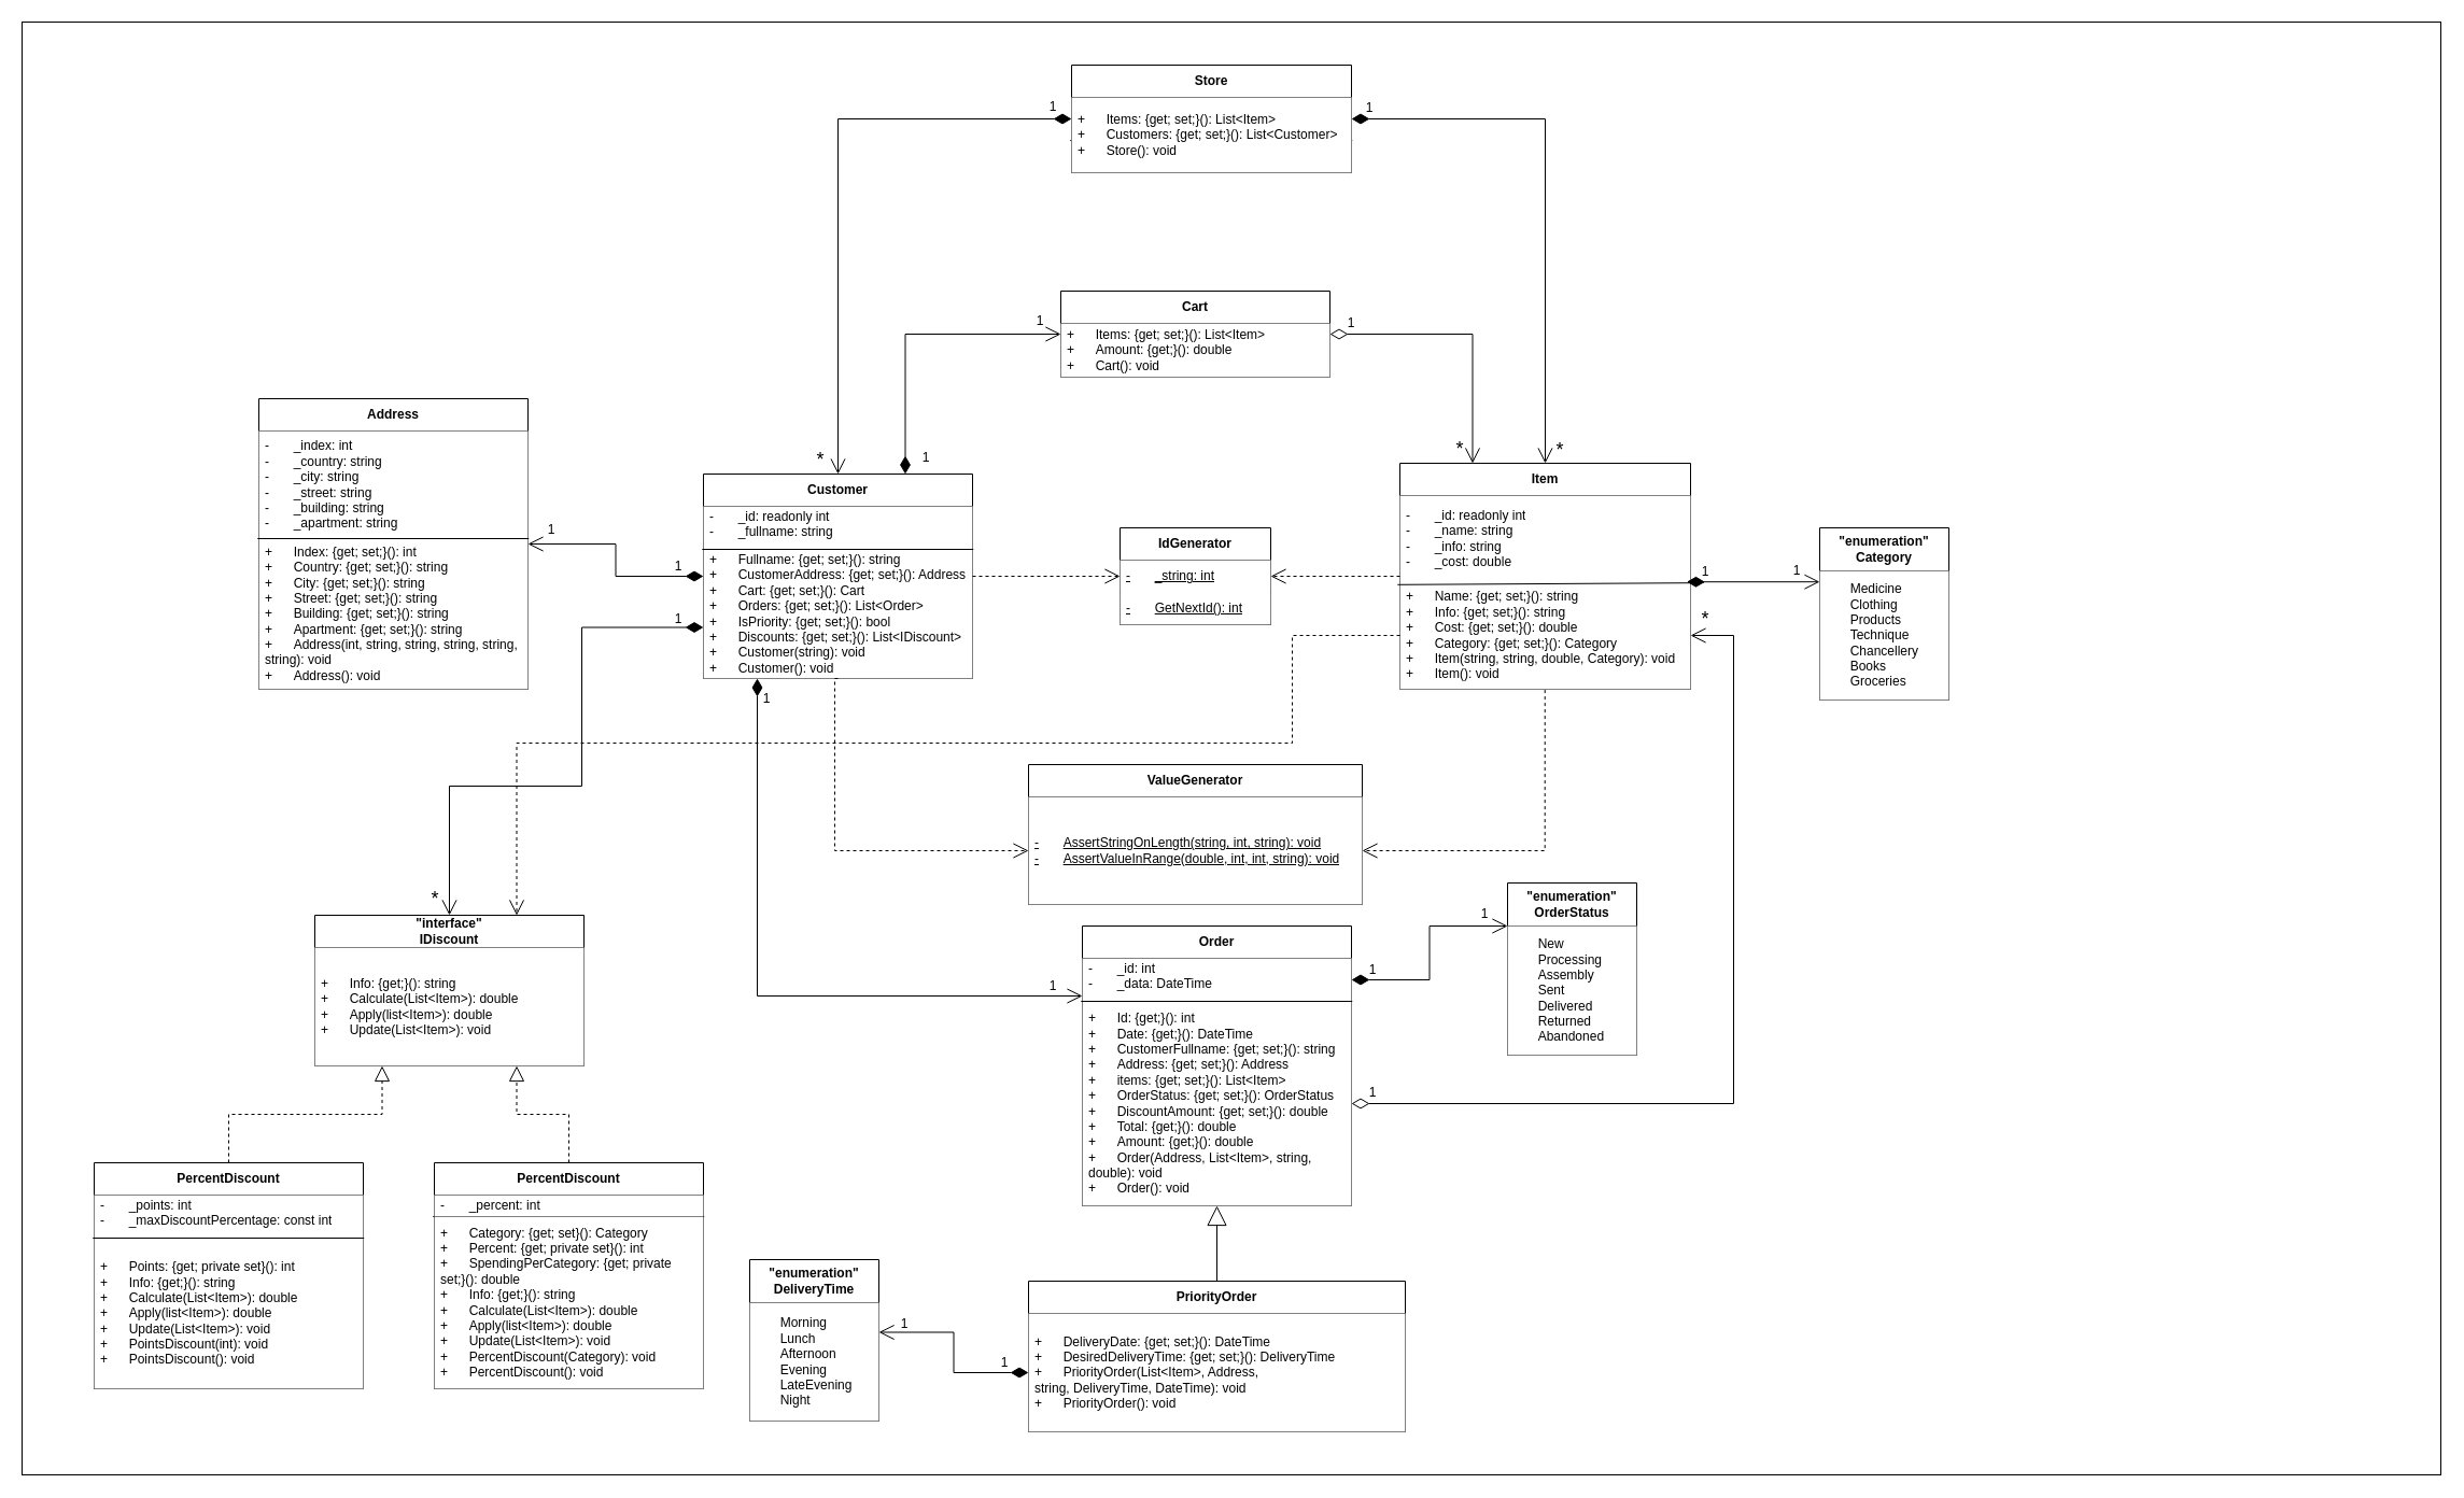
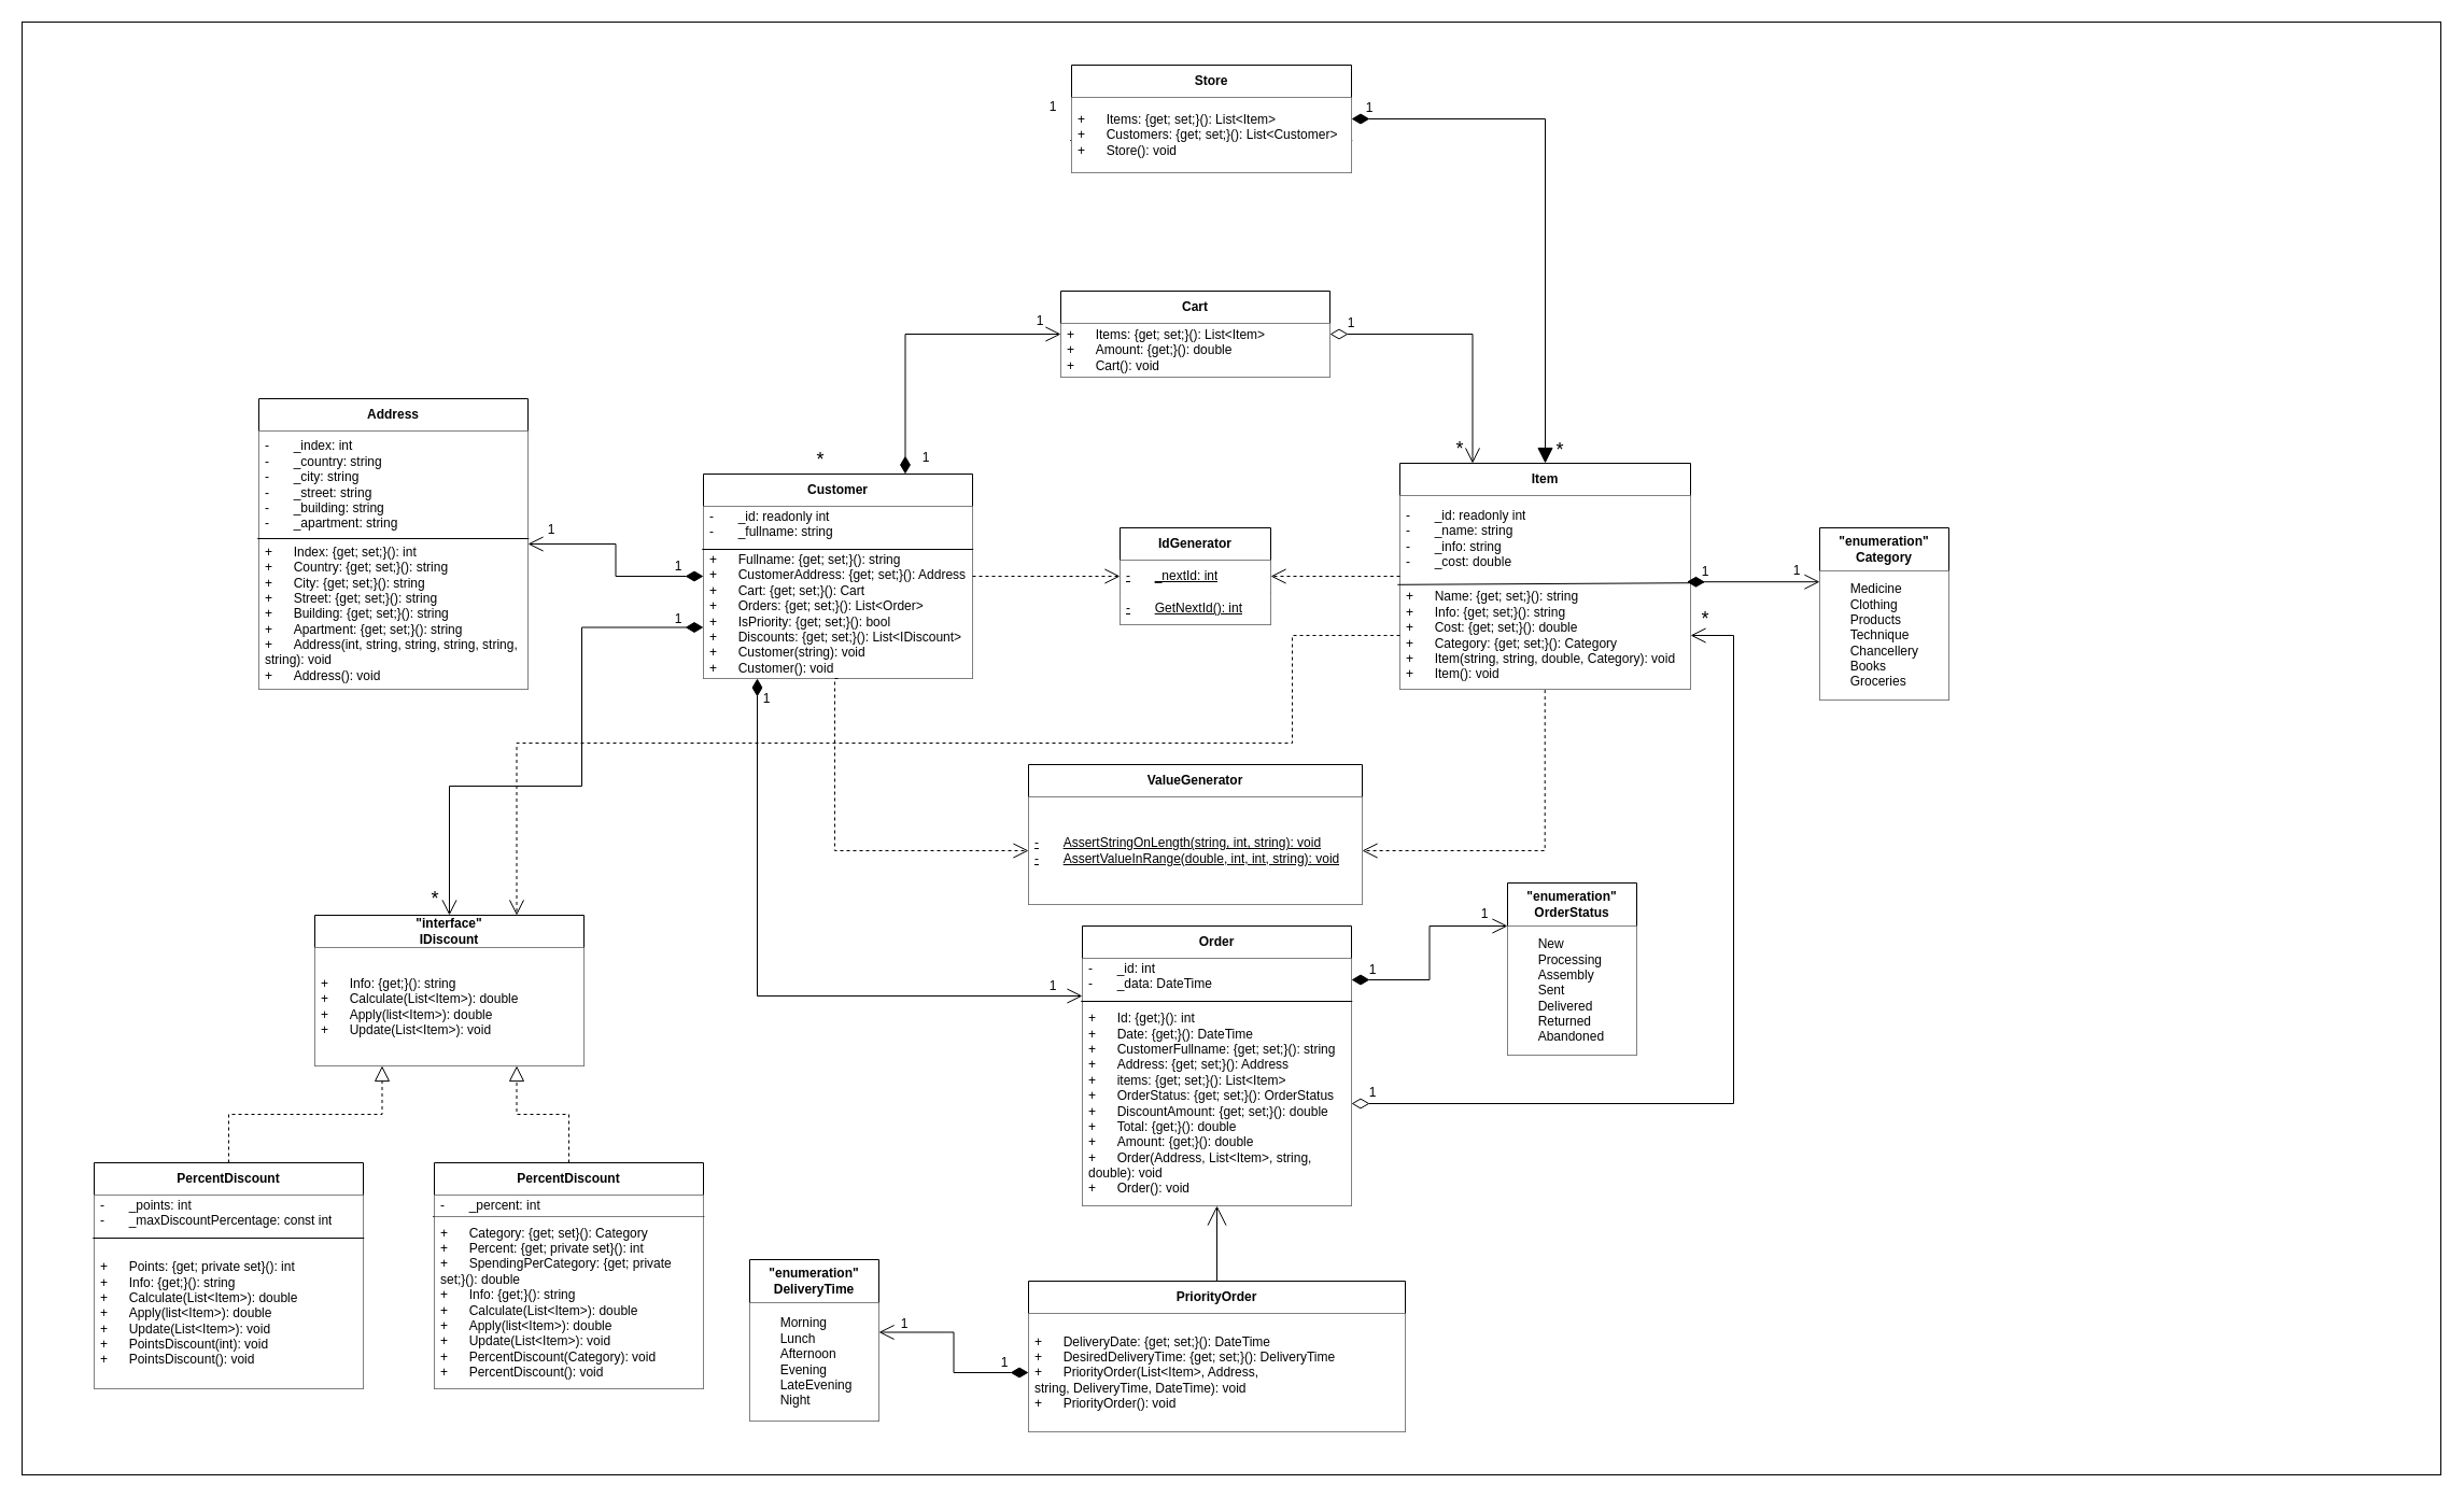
- <mxCell id="28" value="" style="endArrow=open;html=1;endSize=12;startArrow=diamondThin;startSize=14;startFill=1;edgeStyle=orthogonalEdgeStyle;align=left;verticalAlign=bottom;rounded=0;exitX=0;exitY=0.5;exitDx=0;exitDy=0;entryX=0.5;entryY=0;entryDx=0;entryDy=0;" parent="1" source="20" target="7" edge="1"><mxGeometry x="-0.865" relative="1" as="geometry"><mxPoint x="1080" y="430" as="sourcePoint" /><mxPoint x="1240" y="430" as="targetPoint" /><mxPoint as="offset" /></mxGeometry></mxCell>
- <mxCell id="27" value="" style="endArrow=open;html=1;endSize=12;startArrow=diamondThin;startSize=14;startFill=1;edgeStyle=orthogonalEdgeStyle;align=left;verticalAlign=bottom;rounded=0;entryX=0.5;entryY=0;entryDx=0;entryDy=0;exitX=1;exitY=0.5;exitDx=0;exitDy=0;" parent="1" source="20" target="3" edge="1"><mxGeometry x="-0.887" relative="1" as="geometry"><mxPoint x="1080" y="430" as="sourcePoint" /><mxPoint x="1240" y="430" as="targetPoint" /><mxPoint as="offset" /></mxGeometry></mxCell>
+ <mxCell id="27" value="" style="endArrow=block;html=1;endSize=12;startArrow=diamondThin;startSize=14;startFill=1;edgeStyle=orthogonalEdgeStyle;align=left;verticalAlign=bottom;rounded=0;entryX=0.5;entryY=0;entryDx=0;entryDy=0;exitX=1;exitY=0.5;exitDx=0;exitDy=0;" parent="1" source="20" target="3" edge="1"><mxGeometry x="-0.887" relative="1" as="geometry"><mxPoint x="1080" y="430" as="sourcePoint" /><mxPoint x="1240" y="430" as="targetPoint" /><mxPoint as="offset" /></mxGeometry></mxCell>
- <mxCell id="12" value="&lt;u&gt;-&lt;span style=&quot;white-space: pre;&quot;&gt;&#09;&lt;/span&gt;_string: int&lt;/u&gt;" style="text;strokeColor=none;fillColor=#FFFFFF;align=left;verticalAlign=middle;spacingLeft=4;spacingRight=4;overflow=hidden;points=[[0,0.5],[1,0.5]];portConstraint=eastwest;rotatable=0;whiteSpace=wrap;html=1;" parent="11" vertex="1"><mxGeometry y="30" width="140" height="30" as="geometry" /></mxCell>
+ <mxCell id="12" value="&lt;u&gt;-&lt;span style=&quot;white-space: pre;&quot;&gt;&#09;&lt;/span&gt;_nextId: int&lt;/u&gt;" style="text;strokeColor=none;fillColor=#FFFFFF;align=left;verticalAlign=middle;spacingLeft=4;spacingRight=4;overflow=hidden;points=[[0,0.5],[1,0.5]];portConstraint=eastwest;rotatable=0;whiteSpace=wrap;html=1;" parent="11" vertex="1"><mxGeometry y="30" width="140" height="30" as="geometry" /></mxCell>
- <mxCell id="59" value="&lt;div&gt;&lt;br&gt;&lt;/div&gt;&lt;div&gt;&lt;br&gt;&lt;/div&gt;" style="endArrow=block;endSize=16;endFill=0;html=1;rounded=0;entryX=0.5;entryY=1;entryDx=0;entryDy=0;exitX=0.5;exitY=0;exitDx=0;exitDy=0;" parent="1" source="55" target="31" edge="1"><mxGeometry width="160" relative="1" as="geometry"><mxPoint x="780" y="1150" as="sourcePoint" /><mxPoint x="940" y="1150" as="targetPoint" /></mxGeometry></mxCell>
+ <mxCell id="59" value="&lt;div&gt;&lt;br&gt;&lt;/div&gt;&lt;div&gt;&lt;br&gt;&lt;/div&gt;" style="endArrow=open;endSize=16;endFill=0;html=1;rounded=0;entryX=0.5;entryY=1;entryDx=0;entryDy=0;exitX=0.5;exitY=0;exitDx=0;exitDy=0;" parent="1" source="55" target="31" edge="1"><mxGeometry width="160" relative="1" as="geometry"><mxPoint x="780" y="1150" as="sourcePoint" /><mxPoint x="940" y="1150" as="targetPoint" /></mxGeometry></mxCell>
